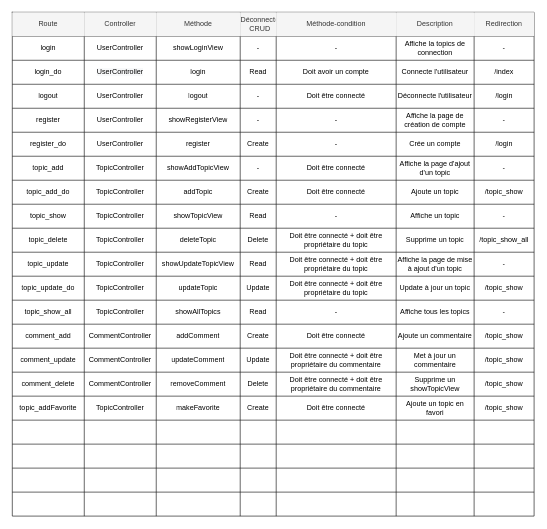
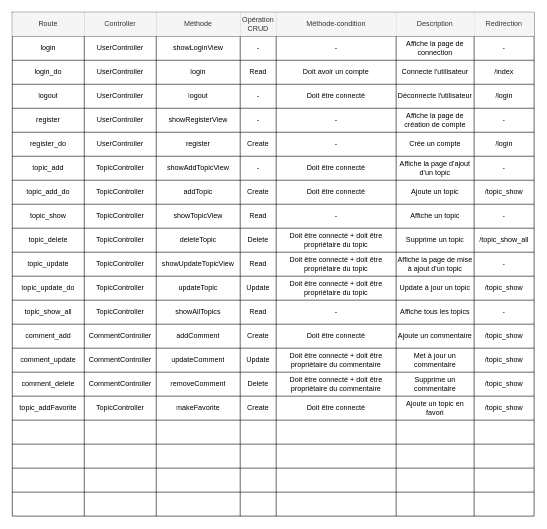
- <mxCell id="7" value="Déconnecte CRUD" style="shape=partialRectangle;html=1;whiteSpace=wrap;connectable=0;fillColor=#f5f5f5;top=0;left=0;bottom=0;right=0;overflow=hidden;fontColor=#333333;strokeColor=#666666;" vertex="1" parent="3"><mxGeometry x="380" width="60" height="40" as="geometry"><mxRectangle width="60" height="40" as="alternateBounds" /></mxGeometry></mxCell>
+ <mxCell id="7" value="Opération CRUD" style="shape=partialRectangle;html=1;whiteSpace=wrap;connectable=0;fillColor=#f5f5f5;top=0;left=0;bottom=0;right=0;overflow=hidden;fontColor=#333333;strokeColor=#666666;" vertex="1" parent="3"><mxGeometry x="380" width="60" height="40" as="geometry"><mxRectangle width="60" height="40" as="alternateBounds" /></mxGeometry></mxCell>
- <mxCell id="17" value="Affiche la topics de connection" style="shape=partialRectangle;html=1;whiteSpace=wrap;connectable=0;fillColor=none;top=0;left=0;bottom=0;right=0;overflow=hidden;" vertex="1" parent="11"><mxGeometry x="640" width="130" height="40" as="geometry"><mxRectangle width="130" height="40" as="alternateBounds" /></mxGeometry></mxCell>
+ <mxCell id="17" value="Affiche la page de connection" style="shape=partialRectangle;html=1;whiteSpace=wrap;connectable=0;fillColor=none;top=0;left=0;bottom=0;right=0;overflow=hidden;" vertex="1" parent="11"><mxGeometry x="640" width="130" height="40" as="geometry"><mxRectangle width="130" height="40" as="alternateBounds" /></mxGeometry></mxCell>
- <mxCell id="129" value="Supprime un showTopicView" style="shape=partialRectangle;html=1;whiteSpace=wrap;connectable=0;fillColor=none;top=0;left=0;bottom=0;right=0;overflow=hidden;pointerEvents=1;" vertex="1" parent="123"><mxGeometry x="640" width="130" height="40" as="geometry"><mxRectangle width="130" height="40" as="alternateBounds" /></mxGeometry></mxCell>
+ <mxCell id="129" value="Supprime un commentaire" style="shape=partialRectangle;html=1;whiteSpace=wrap;connectable=0;fillColor=none;top=0;left=0;bottom=0;right=0;overflow=hidden;pointerEvents=1;" vertex="1" parent="123"><mxGeometry x="640" width="130" height="40" as="geometry"><mxRectangle width="130" height="40" as="alternateBounds" /></mxGeometry></mxCell>
